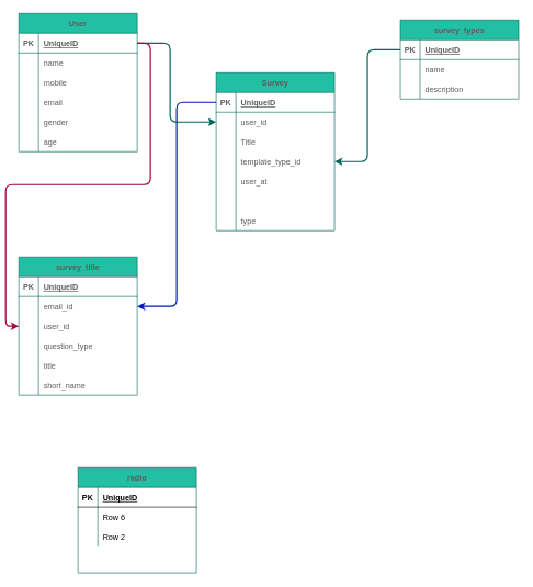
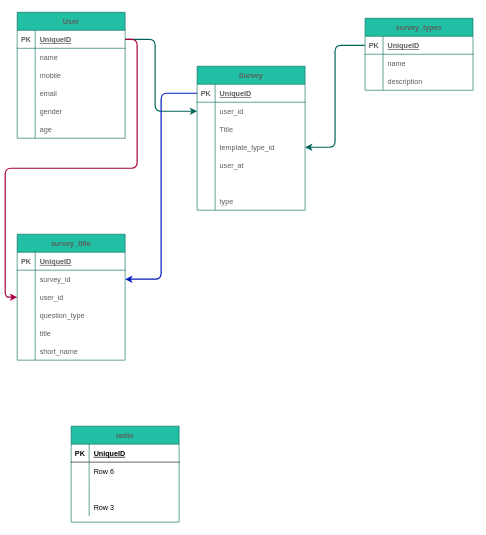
- <mxCell id="60" value="email_id" style="shape=partialRectangle;connectable=0;fillColor=none;top=0;left=0;bottom=0;right=0;align=left;spacingLeft=6;overflow=hidden;strokeColor=#006658;fontColor=#5C5C5C;" vertex="1" parent="58"><mxGeometry x="30" width="150" height="30" as="geometry" /></mxCell>
+ <mxCell id="60" value="survey_id" style="shape=partialRectangle;connectable=0;fillColor=none;top=0;left=0;bottom=0;right=0;align=left;spacingLeft=6;overflow=hidden;strokeColor=#006658;fontColor=#5C5C5C;" vertex="1" parent="58"><mxGeometry x="30" width="150" height="30" as="geometry" /></mxCell>
- <mxCell id="84" value="Row 2" style="shape=partialRectangle;connectable=0;fillColor=none;top=0;left=0;bottom=0;right=0;align=left;spacingLeft=6;overflow=hidden;" vertex="1" parent="82"><mxGeometry x="30" width="150" height="30" as="geometry" /></mxCell>
+ <mxCell id="87" value="Row 3" style="shape=partialRectangle;connectable=0;fillColor=none;top=0;left=0;bottom=0;right=0;align=left;spacingLeft=6;overflow=hidden;" vertex="1" parent="85"><mxGeometry x="30" width="150" height="30" as="geometry" /></mxCell>
